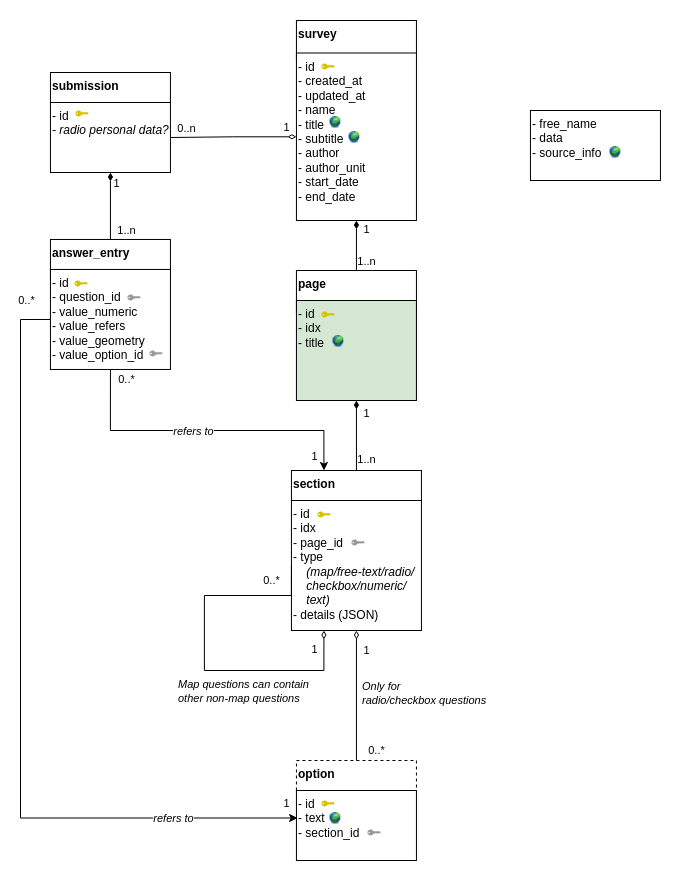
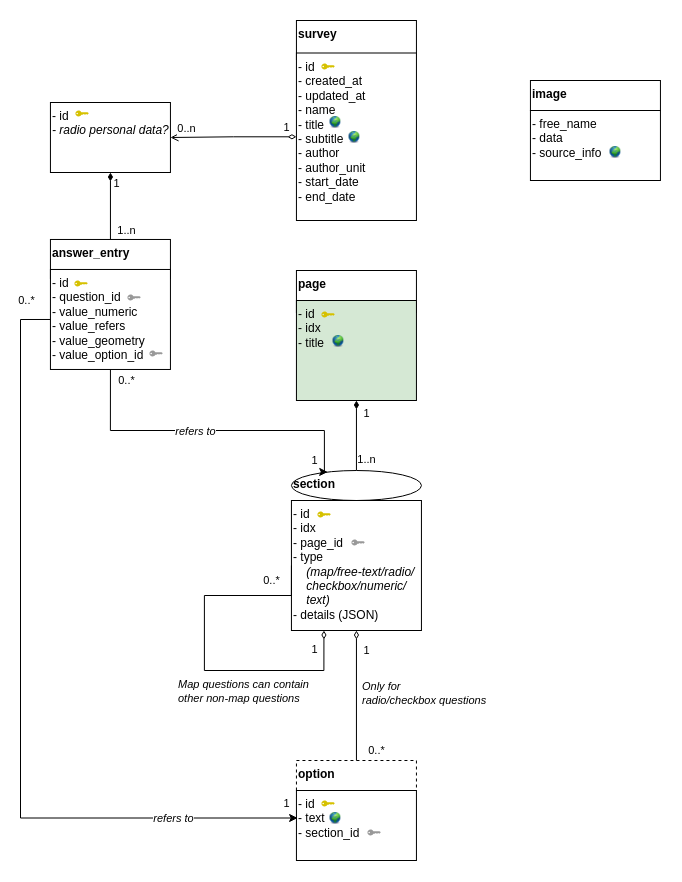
- <mxCell id="15" value="submission" style="rounded=0;whiteSpace=wrap;html=1;fontStyle=1;align=left;verticalAlign=top;" vertex="1" parent="14"><mxGeometry width="120" height="30" as="geometry" /></mxCell>
+ <mxCell id="59" value="image" style="rounded=0;whiteSpace=wrap;html=1;fontStyle=1;align=left;verticalAlign=top;" vertex="1" parent="58"><mxGeometry width="130" height="30" as="geometry" /></mxCell>
- <mxCell id="5" style="edgeStyle=orthogonalEdgeStyle;rounded=0;orthogonalLoop=1;jettySize=auto;html=1;entryX=1;entryY=0.5;entryDx=0;entryDy=0;endArrow=none;endFill=0;startArrow=diamondThin;startFill=0;" edge="1" parent="1" source="19" target="16"><mxGeometry relative="1" as="geometry"><mxPoint x="249.94" y="170" as="sourcePoint" /><mxPoint x="185.94" y="70" as="targetPoint" /></mxGeometry></mxCell>
+ <mxCell id="5" style="edgeStyle=orthogonalEdgeStyle;rounded=0;orthogonalLoop=1;jettySize=auto;html=1;entryX=1;entryY=0.5;entryDx=0;entryDy=0;endArrow=open;endFill=0;startArrow=diamondThin;startFill=0;" edge="1" parent="1" source="19" target="16"><mxGeometry relative="1" as="geometry"><mxPoint x="249.94" y="170" as="sourcePoint" /><mxPoint x="185.94" y="70" as="targetPoint" /></mxGeometry></mxCell>
- <mxCell id="8" style="edgeStyle=orthogonalEdgeStyle;rounded=0;orthogonalLoop=1;jettySize=auto;html=1;exitX=0.5;exitY=1;exitDx=0;exitDy=0;entryX=0.5;entryY=0;entryDx=0;entryDy=0;startArrow=diamondThin;startFill=1;endArrow=none;endFill=0;" edge="1" parent="1" source="19" target="25"><mxGeometry relative="1" as="geometry"><mxPoint x="355.94" y="100" as="sourcePoint" /><mxPoint x="355.94" y="160" as="targetPoint" /></mxGeometry></mxCell>
- <mxCell id="9" value="1" style="edgeLabel;html=1;align=center;verticalAlign=middle;resizable=0;points=[];" vertex="1" connectable="0" parent="8"><mxGeometry x="-0.567" y="4" relative="1" as="geometry"><mxPoint x="6" y="-3" as="offset" /></mxGeometry></mxCell>
- <mxCell id="10" value="1..n" style="edgeLabel;html=1;align=center;verticalAlign=middle;resizable=0;points=[];" vertex="1" connectable="0" parent="8"><mxGeometry x="0.6" y="4" relative="1" as="geometry"><mxPoint x="6" as="offset" /></mxGeometry></mxCell>
- <mxCell id="28" value="section" style="rounded=0;whiteSpace=wrap;html=1;fontStyle=1;align=left;verticalAlign=top;" vertex="1" parent="27"><mxGeometry width="130" height="30" as="geometry" /></mxCell>
+ <mxCell id="28" value="section" style="ellipse;whiteSpace=wrap;html=1;fontStyle=1;align=left;verticalAlign=top;" vertex="1" parent="27"><mxGeometry width="130" height="30" as="geometry" /></mxCell>
